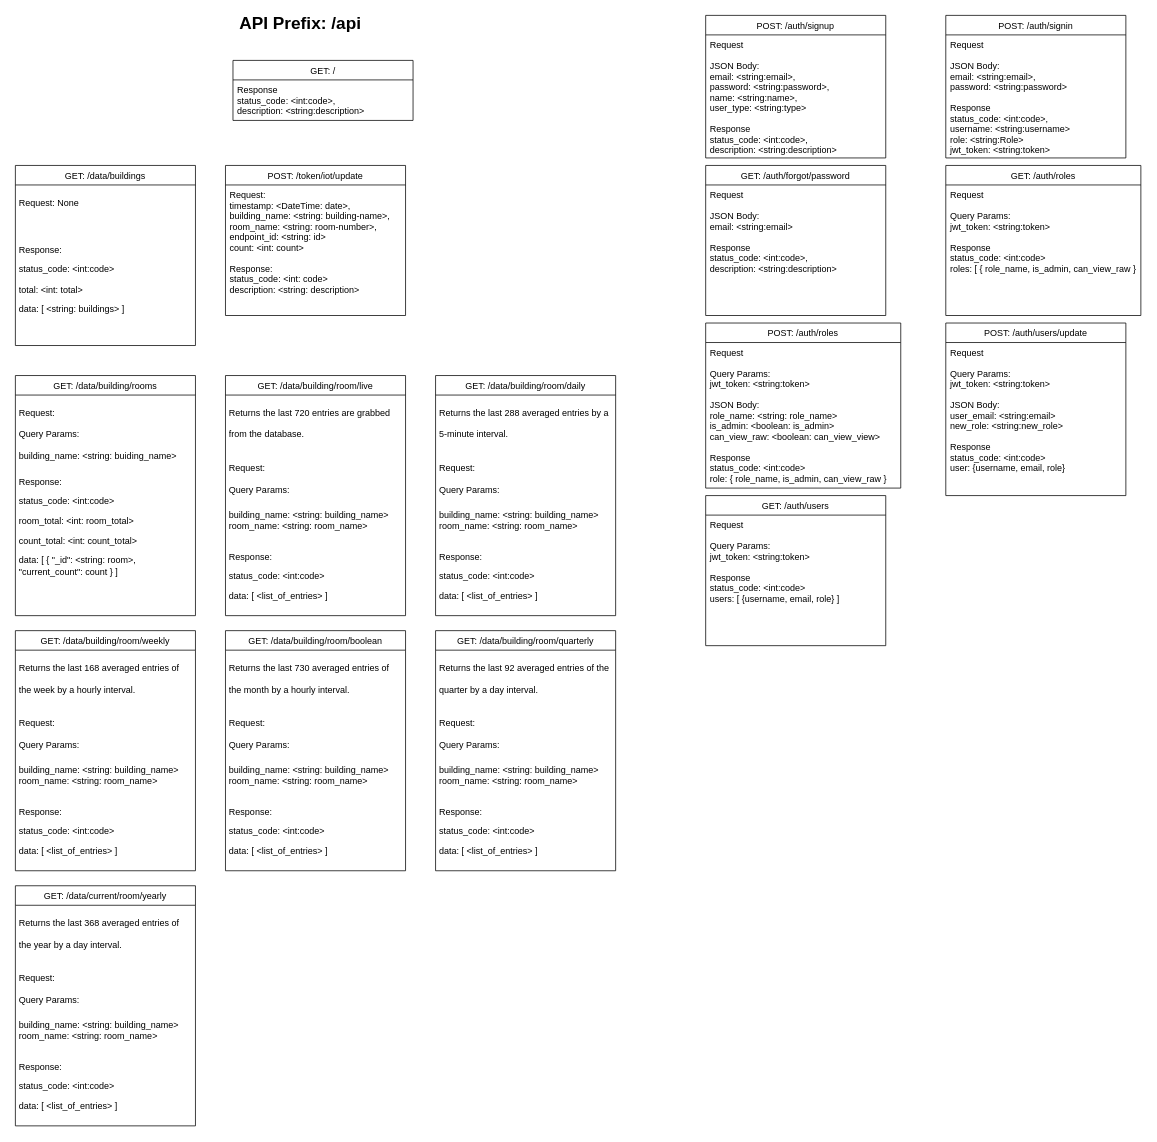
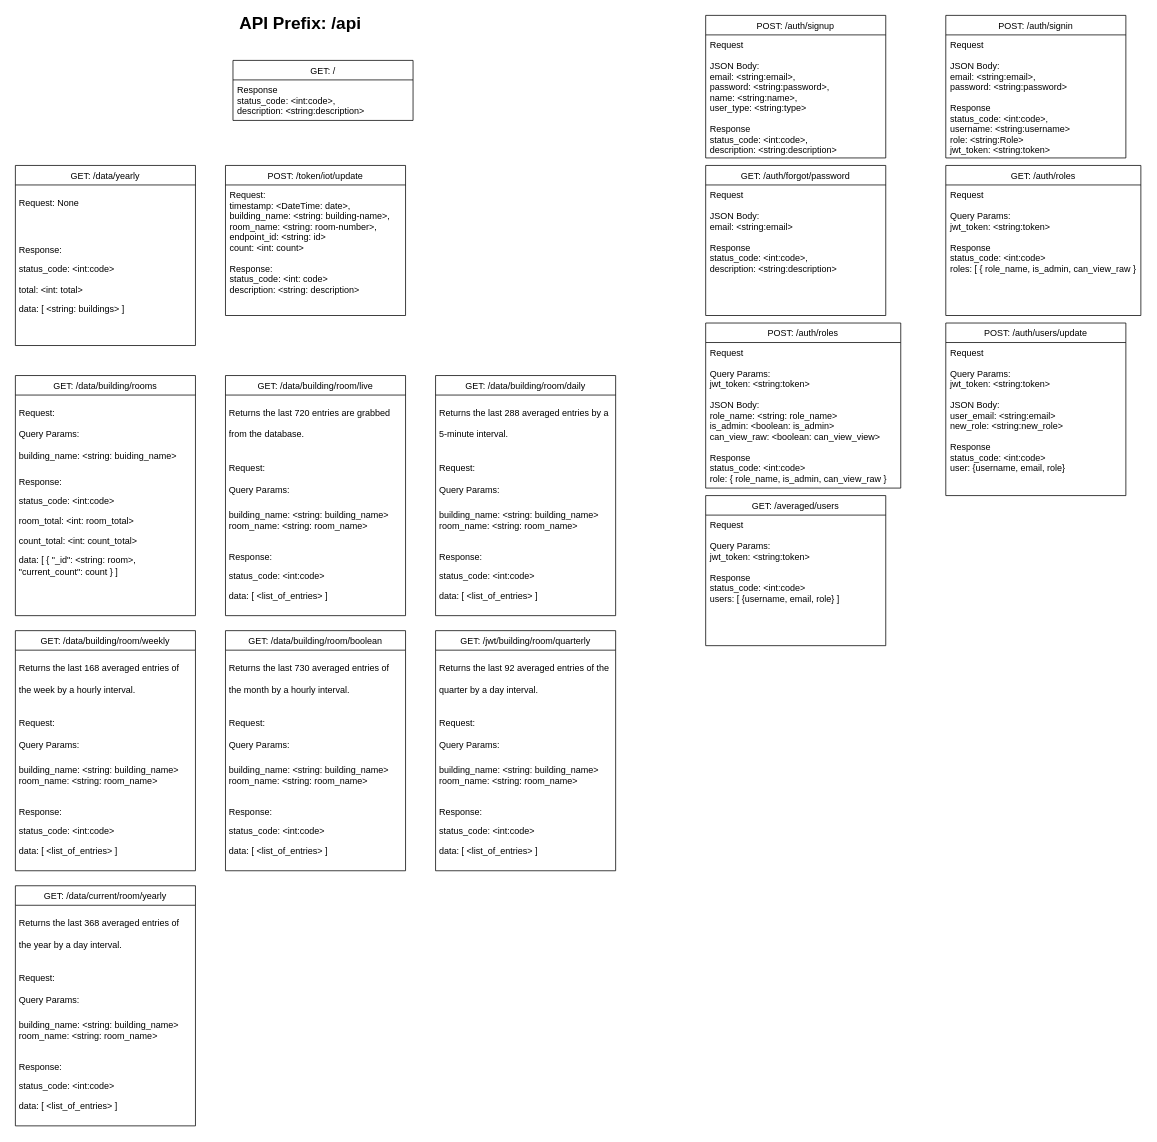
- <mxCell id="4" value="GET: /data/buildings" style="swimlane;fontStyle=0;childLayout=stackLayout;horizontal=1;startSize=26;fillColor=none;horizontalStack=0;resizeParent=1;resizeParentMax=0;resizeLast=0;collapsible=1;marginBottom=0;" parent="1" vertex="1"><mxGeometry x="20" y="220" width="240" height="240" as="geometry" /></mxCell>
+ <mxCell id="4" value="GET: /data/yearly" style="swimlane;fontStyle=0;childLayout=stackLayout;horizontal=1;startSize=26;fillColor=none;horizontalStack=0;resizeParent=1;resizeParentMax=0;resizeLast=0;collapsible=1;marginBottom=0;" parent="1" vertex="1"><mxGeometry x="20" y="220" width="240" height="240" as="geometry" /></mxCell>
- <mxCell id="32" value="GET: /auth/users" style="swimlane;fontStyle=0;childLayout=stackLayout;horizontal=1;startSize=26;fillColor=none;horizontalStack=0;resizeParent=1;resizeParentMax=0;resizeLast=0;collapsible=1;marginBottom=0;align=center;" parent="1" vertex="1"><mxGeometry x="940" y="660" width="240" height="200" as="geometry" /></mxCell>
+ <mxCell id="32" value="GET: /averaged/users" style="swimlane;fontStyle=0;childLayout=stackLayout;horizontal=1;startSize=26;fillColor=none;horizontalStack=0;resizeParent=1;resizeParentMax=0;resizeLast=0;collapsible=1;marginBottom=0;align=center;" parent="1" vertex="1"><mxGeometry x="940" y="660" width="240" height="200" as="geometry" /></mxCell>
- <mxCell id="24" value="GET: /data/building/room/quarterly" style="swimlane;fontStyle=0;childLayout=stackLayout;horizontal=1;startSize=26;fillColor=none;horizontalStack=0;resizeParent=1;resizeParentMax=0;resizeLast=0;collapsible=1;marginBottom=0;" parent="1" vertex="1"><mxGeometry x="580" y="840" width="240" height="320" as="geometry" /></mxCell>
+ <mxCell id="24" value="GET: /jwt/building/room/quarterly" style="swimlane;fontStyle=0;childLayout=stackLayout;horizontal=1;startSize=26;fillColor=none;horizontalStack=0;resizeParent=1;resizeParentMax=0;resizeLast=0;collapsible=1;marginBottom=0;" parent="1" vertex="1"><mxGeometry x="580" y="840" width="240" height="320" as="geometry" /></mxCell>
